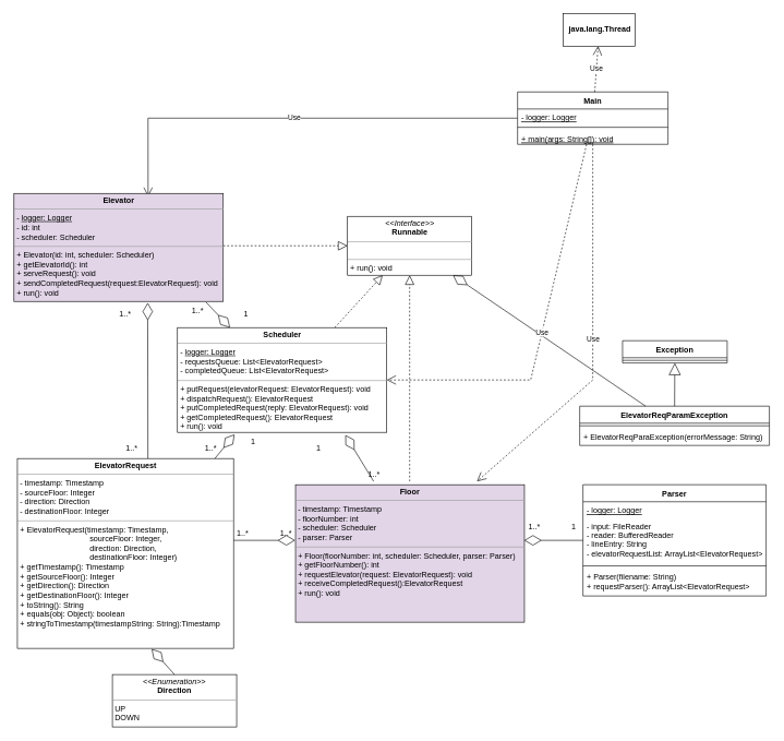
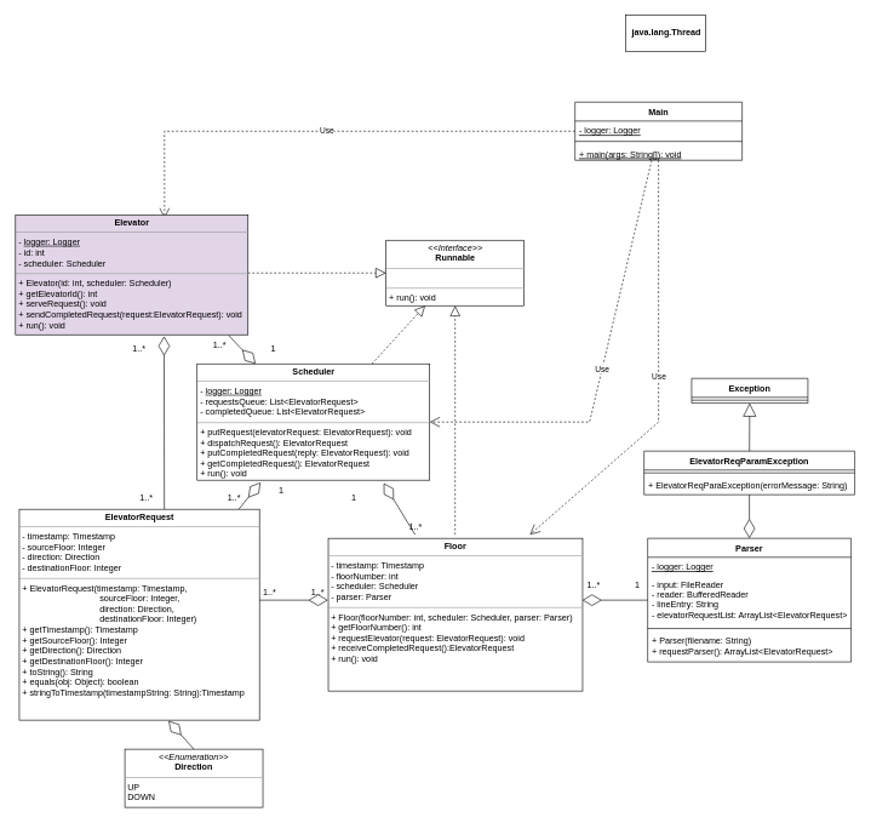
- <mxCell id="25" value="Use" style="endArrow=open;endSize=12;dashed=1;html=1;rounded=0;" edge="1" parent="1" source="4" target="24"><mxGeometry width="160" relative="1" as="geometry"><mxPoint x="1150.5" y="-86" as="sourcePoint" /><mxPoint x="1310.5" y="-86" as="targetPoint" /></mxGeometry></mxCell>
- <mxCell id="26" value="Use" style="endArrow=open;endSize=12;dashed=0;html=1;rounded=0;entryX=0.641;entryY=0.03;entryDx=0;entryDy=0;entryPerimeter=0;" edge="1" parent="1" source="4" target="47"><mxGeometry width="160" relative="1" as="geometry"><mxPoint x="585.5" y="100" as="sourcePoint" /><mxPoint x="225.5" y="285" as="targetPoint" /><Array as="points"><mxPoint x="225.5" y="180" /></Array></mxGeometry></mxCell>
+ <mxCell id="26" value="Use" style="endArrow=open;endSize=12;dashed=1;html=1;rounded=0;entryX=0.641;entryY=0.03;entryDx=0;entryDy=0;entryPerimeter=0;" edge="1" parent="1" source="4" target="47"><mxGeometry width="160" relative="1" as="geometry"><mxPoint x="585.5" y="100" as="sourcePoint" /><mxPoint x="225.5" y="285" as="targetPoint" /><Array as="points"><mxPoint x="225.5" y="180" /></Array></mxGeometry></mxCell>
- <mxCell id="22" value="" style="endArrow=diamondThin;endFill=0;endSize=24;html=1;rounded=0;" edge="1" parent="1" source="9" target="3"><mxGeometry width="160" relative="1" as="geometry"><mxPoint x="830.5" y="810" as="sourcePoint" /><mxPoint x="1170.5" y="829.773" as="targetPoint" /></mxGeometry></mxCell>
+ <mxCell id="22" value="" style="endArrow=diamondThin;endFill=0;endSize=24;html=1;rounded=0;" edge="1" parent="1" source="9" target="16"><mxGeometry width="160" relative="1" as="geometry"><mxPoint x="830.5" y="810" as="sourcePoint" /><mxPoint x="1170.5" y="829.773" as="targetPoint" /></mxGeometry></mxCell>
- <mxCell id="50" value="&lt;p style=&quot;margin:0px;margin-top:4px;text-align:center;&quot;&gt;&lt;b&gt;Floor&lt;/b&gt;&lt;br&gt;&lt;/p&gt;&lt;hr size=&quot;1&quot;&gt;&lt;p style=&quot;margin:0px;margin-left:4px;&quot;&gt;- timestamp: Timestamp&lt;br style=&quot;border-color: var(--border-color); padding: 0px; margin: 0px;&quot;&gt;- floorNumber: int&lt;br style=&quot;border-color: var(--border-color); padding: 0px; margin: 0px;&quot;&gt;- scheduler: Scheduler&lt;br style=&quot;border-color: var(--border-color); padding: 0px; margin: 0px;&quot;&gt;- parser: Parser&lt;br&gt;&lt;/p&gt;&lt;hr size=&quot;1&quot;&gt;&lt;p style=&quot;margin:0px;margin-left:4px;&quot;&gt;+ Floor(floorNumber: int, scheduler: Scheduler, parser: Parser)&lt;br style=&quot;border-color: var(--border-color); padding: 0px; margin: 0px;&quot;&gt;+ getFloorNumber(): int&lt;br style=&quot;border-color: var(--border-color); padding: 0px; margin: 0px;&quot;&gt;+ requestElevator(request: ElevatorRequest): void&lt;/p&gt;&lt;p style=&quot;margin:0px;margin-left:4px;&quot;&gt;+ receiveCompletedRequest():ElevatorRequest&lt;br style=&quot;border-color: var(--border-color); padding: 0px; margin: 0px;&quot;&gt;+ run(): void&lt;br&gt;&lt;/p&gt;&lt;div style=&quot;border-color: var(--border-color); padding: 0px; margin: 0px;&quot;&gt;&lt;br style=&quot;border-color: var(--border-color); padding: 0px; margin: 0px;&quot;&gt;&lt;/div&gt;" style="verticalAlign=top;align=left;overflow=fill;fontSize=12;fontFamily=Helvetica;html=1;fillColor=#e1d5e7;" vertex="1" parent="1"><mxGeometry x="451" y="740" width="350" height="210" as="geometry" /></mxCell>
+ <mxCell id="50" value="&lt;p style=&quot;margin:0px;margin-top:4px;text-align:center;&quot;&gt;&lt;b&gt;Floor&lt;/b&gt;&lt;br&gt;&lt;/p&gt;&lt;hr size=&quot;1&quot;&gt;&lt;p style=&quot;margin:0px;margin-left:4px;&quot;&gt;- timestamp: Timestamp&lt;br style=&quot;border-color: var(--border-color); padding: 0px; margin: 0px;&quot;&gt;- floorNumber: int&lt;br style=&quot;border-color: var(--border-color); padding: 0px; margin: 0px;&quot;&gt;- scheduler: Scheduler&lt;br style=&quot;border-color: var(--border-color); padding: 0px; margin: 0px;&quot;&gt;- parser: Parser&lt;br&gt;&lt;/p&gt;&lt;hr size=&quot;1&quot;&gt;&lt;p style=&quot;margin:0px;margin-left:4px;&quot;&gt;+ Floor(floorNumber: int, scheduler: Scheduler, parser: Parser)&lt;br style=&quot;border-color: var(--border-color); padding: 0px; margin: 0px;&quot;&gt;+ getFloorNumber(): int&lt;br style=&quot;border-color: var(--border-color); padding: 0px; margin: 0px;&quot;&gt;+ requestElevator(request: ElevatorRequest): void&lt;/p&gt;&lt;p style=&quot;margin:0px;margin-left:4px;&quot;&gt;+ receiveCompletedRequest():ElevatorRequest&lt;br style=&quot;border-color: var(--border-color); padding: 0px; margin: 0px;&quot;&gt;+ run(): void&lt;br&gt;&lt;/p&gt;&lt;div style=&quot;border-color: var(--border-color); padding: 0px; margin: 0px;&quot;&gt;&lt;br style=&quot;border-color: var(--border-color); padding: 0px; margin: 0px;&quot;&gt;&lt;/div&gt;" style="verticalAlign=top;align=left;overflow=fill;fontSize=12;fontFamily=Helvetica;html=1;" vertex="1" parent="1"><mxGeometry x="451" y="740" width="350" height="210" as="geometry" /></mxCell>
